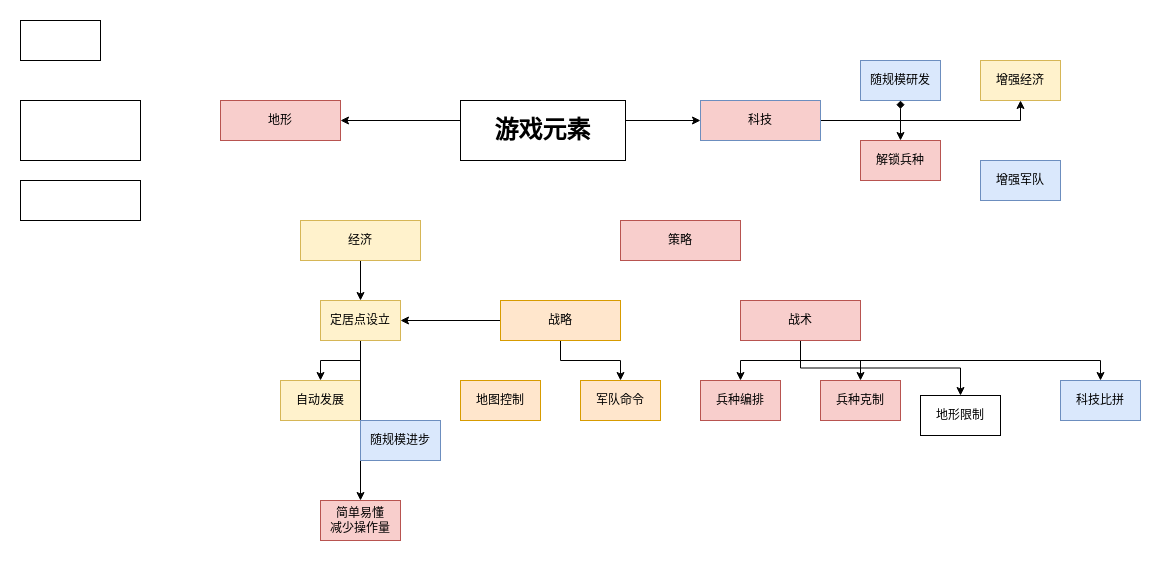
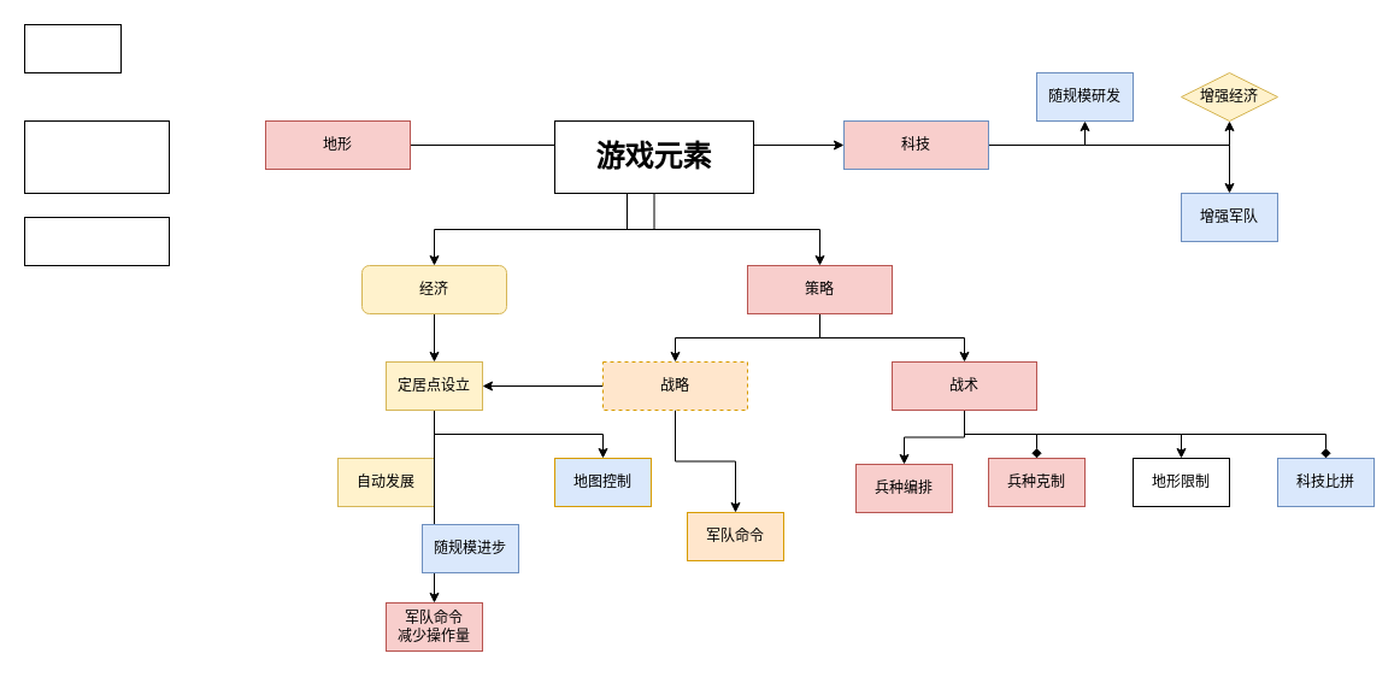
- <mxCell id="42" value="增强经济" style="rounded=0;whiteSpace=wrap;html=1;fillColor=#fff2cc;strokeColor=#d6b656;" vertex="1" parent="1"><mxGeometry x="980" y="60" width="80" height="40" as="geometry" /></mxCell>
+ <mxCell id="42" value="增强经济" style="rhombus;whiteSpace=wrap;html=1;fillColor=#fff2cc;strokeColor=#d6b656;" vertex="1" parent="1"><mxGeometry x="980" y="60" width="80" height="40" as="geometry" /></mxCell>
- <mxCell id="35" style="edgeStyle=orthogonalEdgeStyle;rounded=0;orthogonalLoop=1;jettySize=auto;html=1;exitX=1;exitY=0.5;exitDx=0;exitDy=0;entryX=0.5;entryY=1;entryDx=0;entryDy=0;endArrow=diamond;" edge="1" parent="1" source="39" target="40"><mxGeometry relative="1" as="geometry" /></mxCell>
+ <mxCell id="35" style="edgeStyle=orthogonalEdgeStyle;rounded=0;orthogonalLoop=1;jettySize=auto;html=1;exitX=1;exitY=0.5;exitDx=0;exitDy=0;entryX=0.5;entryY=1;entryDx=0;entryDy=0;" edge="1" parent="1" source="39" target="40"><mxGeometry relative="1" as="geometry" /></mxCell>
- <mxCell id="7" style="edgeStyle=orthogonalEdgeStyle;rounded=0;orthogonalLoop=1;jettySize=auto;html=1;exitX=0;exitY=0.25;exitDx=0;exitDy=0;entryX=1;entryY=0.5;entryDx=0;entryDy=0;fontSize=24;" edge="1" parent="1" source="8" target="44"><mxGeometry relative="1" as="geometry"><Array as="points"><mxPoint x="460" y="120" /></Array></mxGeometry></mxCell>
+ <mxCell id="7" style="edgeStyle=orthogonalEdgeStyle;rounded=0;orthogonalLoop=1;jettySize=auto;html=1;exitX=0;exitY=0.25;exitDx=0;exitDy=0;entryX=1;entryY=0.5;entryDx=0;entryDy=0;fontSize=24;endArrow=none;" edge="1" parent="1" source="8" target="44"><mxGeometry relative="1" as="geometry"><Array as="points"><mxPoint x="460" y="120" /></Array></mxGeometry></mxCell>
- <mxCell id="36" style="edgeStyle=orthogonalEdgeStyle;rounded=0;orthogonalLoop=1;jettySize=auto;html=1;exitX=1;exitY=0.5;exitDx=0;exitDy=0;entryX=0.5;entryY=0;entryDx=0;entryDy=0;" edge="1" parent="1" source="39" target="41"><mxGeometry relative="1" as="geometry" /></mxCell>
+ <mxCell id="38" style="edgeStyle=orthogonalEdgeStyle;rounded=0;orthogonalLoop=1;jettySize=auto;html=1;exitX=1;exitY=0.5;exitDx=0;exitDy=0;entryX=0.5;entryY=0;entryDx=0;entryDy=0;" edge="1" parent="1" source="39" target="43"><mxGeometry relative="1" as="geometry" /></mxCell>
- <mxCell id="41" value="解锁兵种" style="rounded=0;whiteSpace=wrap;html=1;fillColor=#f8cecc;strokeColor=#b85450;" vertex="1" parent="1"><mxGeometry x="860" y="140" width="80" height="40" as="geometry" /></mxCell>
+ <mxCell id="5" style="edgeStyle=orthogonalEdgeStyle;rounded=0;orthogonalLoop=1;jettySize=auto;html=1;exitX=0.5;exitY=1;exitDx=0;exitDy=0;entryX=0.5;entryY=0;entryDx=0;entryDy=0;" edge="1" parent="1" source="8" target="17"><mxGeometry relative="1" as="geometry" /></mxCell>
+ <mxCell id="4" style="edgeStyle=orthogonalEdgeStyle;rounded=0;orthogonalLoop=1;jettySize=auto;html=1;exitX=0.5;exitY=1;exitDx=0;exitDy=0;" edge="1" parent="1" source="8" target="28"><mxGeometry relative="1" as="geometry"><Array as="points"><mxPoint x="520" y="190" /><mxPoint x="680" y="190" /></Array></mxGeometry></mxCell>
- <mxCell id="17" value="经济" style="rounded=0;whiteSpace=wrap;html=1;fillColor=#fff2cc;strokeColor=#d6b656;" parent="1" vertex="1"><mxGeometry x="300" y="220" width="120" height="40" as="geometry" /></mxCell>
+ <mxCell id="17" value="经济" style="whiteSpace=wrap;html=1;fillColor=#fff2cc;strokeColor=#d6b656;rounded=1;" parent="1" vertex="1"><mxGeometry x="300" y="220" width="120" height="40" as="geometry" /></mxCell>
+ <mxCell id="26" style="edgeStyle=orthogonalEdgeStyle;rounded=0;orthogonalLoop=1;jettySize=auto;html=1;exitX=0.5;exitY=1;exitDx=0;exitDy=0;entryX=0.5;entryY=0;entryDx=0;entryDy=0;" edge="1" parent="1" source="28" target="20"><mxGeometry relative="1" as="geometry" /></mxCell>
+ <mxCell id="27" style="edgeStyle=orthogonalEdgeStyle;rounded=0;orthogonalLoop=1;jettySize=auto;html=1;exitX=0.5;exitY=1;exitDx=0;exitDy=0;" edge="1" parent="1" source="28" target="25"><mxGeometry relative="1" as="geometry" /></mxCell>
- <mxCell id="20" value="战略" style="rounded=0;whiteSpace=wrap;html=1;fillColor=#ffe6cc;strokeColor=#d79b00;" parent="1" vertex="1"><mxGeometry x="500" y="300" width="120" height="40" as="geometry" /></mxCell>
+ <mxCell id="20" value="战略" style="rounded=0;whiteSpace=wrap;html=1;fillColor=#ffe6cc;strokeColor=#d79b00;dashed=1;" parent="1" vertex="1"><mxGeometry x="500" y="300" width="120" height="40" as="geometry" /></mxCell>
- <mxCell id="12" style="edgeStyle=orthogonalEdgeStyle;rounded=0;orthogonalLoop=1;jettySize=auto;html=1;exitX=0.5;exitY=1;exitDx=0;exitDy=0;" edge="1" parent="1" source="13" target="10"><mxGeometry relative="1" as="geometry" /></mxCell>
+ <mxCell id="12" style="edgeStyle=orthogonalEdgeStyle;rounded=0;orthogonalLoop=1;jettySize=auto;html=1;exitX=0.5;exitY=1;exitDx=0;exitDy=0;entryX=0.5;entryY=0;entryDx=0;entryDy=0;" edge="1" parent="1" source="13" target="34"><mxGeometry relative="1" as="geometry" /></mxCell>
- <mxCell id="22" style="edgeStyle=orthogonalEdgeStyle;rounded=0;orthogonalLoop=1;jettySize=auto;html=1;exitX=0.5;exitY=1;exitDx=0;exitDy=0;entryX=0.5;entryY=0;entryDx=0;entryDy=0;" edge="1" parent="1" source="25" target="14"><mxGeometry relative="1" as="geometry" /></mxCell>
+ <mxCell id="22" style="edgeStyle=orthogonalEdgeStyle;rounded=0;orthogonalLoop=1;jettySize=auto;html=1;exitX=0.5;exitY=1;exitDx=0;exitDy=0;entryX=0.5;entryY=0;entryDx=0;entryDy=0;endArrow=diamond;" edge="1" parent="1" source="25" target="14"><mxGeometry relative="1" as="geometry" /></mxCell>
- <mxCell id="24" style="edgeStyle=orthogonalEdgeStyle;rounded=0;orthogonalLoop=1;jettySize=auto;html=1;exitX=0.5;exitY=1;exitDx=0;exitDy=0;" edge="1" parent="1" source="25" target="33"><mxGeometry relative="1" as="geometry" /></mxCell>
+ <mxCell id="24" style="edgeStyle=orthogonalEdgeStyle;rounded=0;orthogonalLoop=1;jettySize=auto;html=1;exitX=0.5;exitY=1;exitDx=0;exitDy=0;endArrow=diamond;" edge="1" parent="1" source="25" target="33"><mxGeometry relative="1" as="geometry" /></mxCell>
- <mxCell id="34" value="地图控制" style="rounded=0;whiteSpace=wrap;html=1;fillColor=#ffe6cc;strokeColor=#d79b00;" vertex="1" parent="1"><mxGeometry x="460" y="380" width="80" height="40" as="geometry" /></mxCell>
+ <mxCell id="34" value="地图控制" style="rounded=0;whiteSpace=wrap;html=1;fillColor=#dae8fc;strokeColor=#d79b00;" vertex="1" parent="1"><mxGeometry x="460" y="380" width="80" height="40" as="geometry" /></mxCell>
- <mxCell id="15" value="军队命令" style="rounded=0;whiteSpace=wrap;html=1;fillColor=#ffe6cc;strokeColor=#d79b00;" parent="1" vertex="1"><mxGeometry x="580" y="380" width="80" height="40" as="geometry" /></mxCell>
+ <mxCell id="15" value="军队命令" style="rounded=0;whiteSpace=wrap;html=1;fillColor=#ffe6cc;strokeColor=#d79b00;" parent="1" vertex="1"><mxGeometry x="570" y="425" width="80" height="40" as="geometry" /></mxCell>
- <mxCell id="9" value="兵种编排" style="rounded=0;whiteSpace=wrap;html=1;fillColor=#f8cecc;strokeColor=#b85450;" parent="1" vertex="1"><mxGeometry x="700" y="380" width="80" height="40" as="geometry" /></mxCell>
+ <mxCell id="9" value="兵种编排" style="rounded=0;whiteSpace=wrap;html=1;fillColor=#f8cecc;strokeColor=#b85450;" parent="1" vertex="1"><mxGeometry x="710" y="385" width="80" height="40" as="geometry" /></mxCell>
- <mxCell id="32" value="地形限制" style="rounded=0;whiteSpace=wrap;html=1;" vertex="1" parent="1"><mxGeometry x="920" y="395" width="80" height="40" as="geometry" /></mxCell>
+ <mxCell id="32" value="地形限制" style="rounded=0;whiteSpace=wrap;html=1;" vertex="1" parent="1"><mxGeometry x="940" y="380" width="80" height="40" as="geometry" /></mxCell>
- <mxCell id="30" value="随规模进步" style="rounded=0;whiteSpace=wrap;html=1;fillColor=#dae8fc;strokeColor=#6c8ebf;" vertex="1" parent="1"><mxGeometry x="360" y="420" width="80" height="40" as="geometry" /></mxCell>
+ <mxCell id="30" value="随规模进步" style="rounded=0;whiteSpace=wrap;html=1;fillColor=#dae8fc;strokeColor=#6c8ebf;" vertex="1" parent="1"><mxGeometry x="350" y="435" width="80" height="40" as="geometry" /></mxCell>
- <mxCell id="31" value="简单易懂&lt;br&gt;减少操作量" style="rounded=0;whiteSpace=wrap;html=1;fillColor=#f8cecc;strokeColor=#b85450;" vertex="1" parent="1"><mxGeometry x="320" y="500" width="80" height="40" as="geometry" /></mxCell>
+ <mxCell id="31" value="军队命令&lt;br&gt;减少操作量" style="rounded=0;whiteSpace=wrap;html=1;fillColor=#f8cecc;strokeColor=#b85450;" vertex="1" parent="1"><mxGeometry x="320" y="500" width="80" height="40" as="geometry" /></mxCell>
